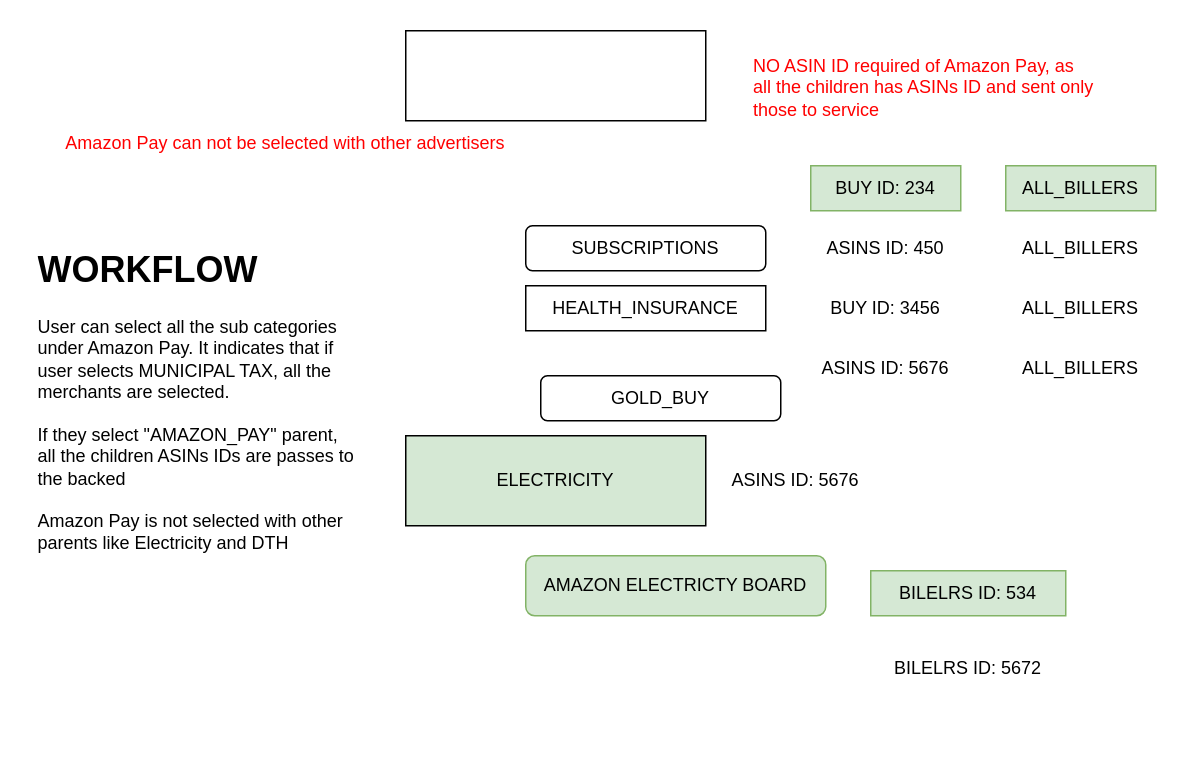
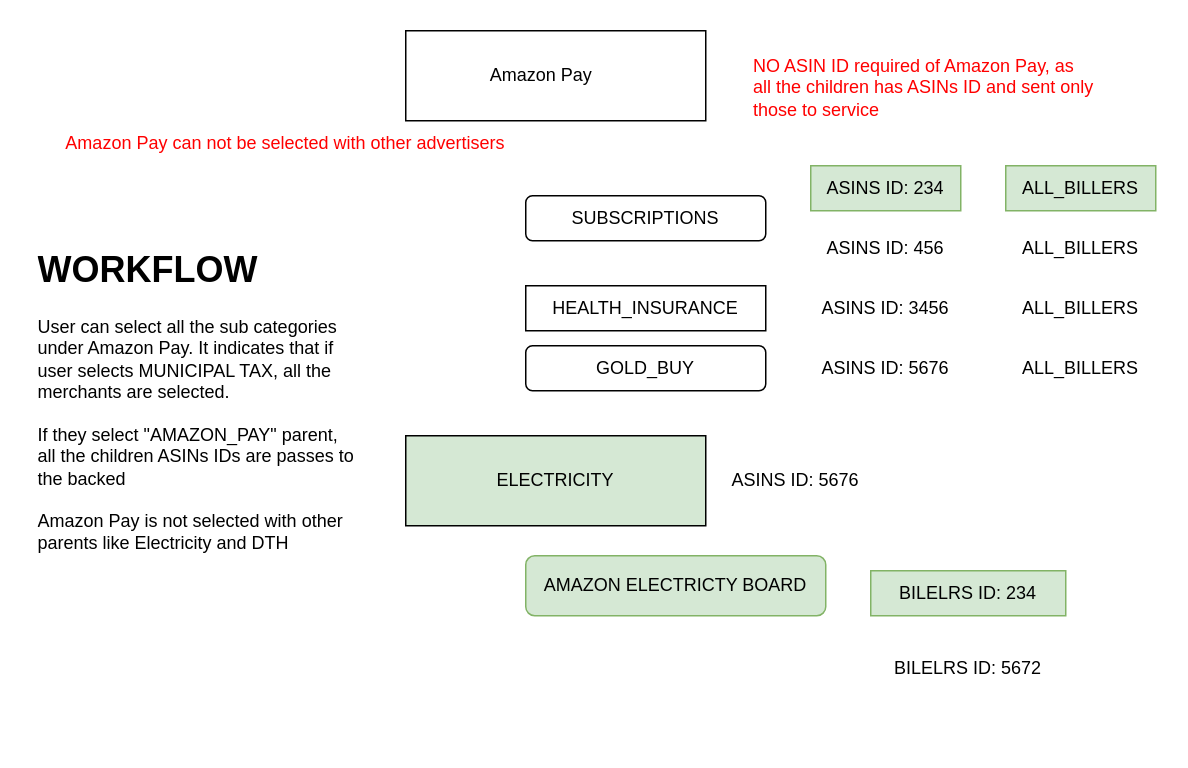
+ <mxCell id="4" value="Amazon Pay" style="text;html=1;align=center;verticalAlign=middle;resizable=0;points=[];autosize=1;strokeColor=none;fillColor=none;" vertex="1" parent="2"><mxGeometry x="50" y="20" width="80" height="20" as="geometry" /></mxCell>
- <mxCell id="12" value="BUY ID: 234" style="text;html=1;strokeColor=#82b366;fillColor=#d5e8d4;align=center;verticalAlign=middle;whiteSpace=wrap;rounded=0;" vertex="1" parent="1"><mxGeometry x="540" y="110" width="100" height="30" as="geometry" /></mxCell>
+ <mxCell id="12" value="ASINS ID: 234" style="text;html=1;strokeColor=#82b366;fillColor=#d5e8d4;align=center;verticalAlign=middle;whiteSpace=wrap;rounded=0;" vertex="1" parent="1"><mxGeometry x="540" y="110" width="100" height="30" as="geometry" /></mxCell>
- <mxCell id="5" value="&lt;span style=&quot;caret-color: rgb(0, 0, 0); color: rgb(0, 0, 0); font-style: normal; font-variant-caps: normal; font-weight: 400; letter-spacing: normal; text-align: start; text-indent: 0px; text-transform: none; word-spacing: 0px; -moz-text-size-adjust: auto; -webkit-text-stroke-width: 0px; text-decoration: none;&quot;&gt;SUBSCRIPTIONS&lt;span class=&quot;Apple-converted-space&quot;&gt; &lt;br&gt;&lt;/span&gt;&lt;/span&gt;" style="rounded=1;whiteSpace=wrap;html=1;fillColor=#FFFFFF;" vertex="1" parent="2"><mxGeometry x="80" y="130" width="160" height="30" as="geometry" /></mxCell>
+ <mxCell id="5" value="&lt;span style=&quot;caret-color: rgb(0, 0, 0); color: rgb(0, 0, 0); font-style: normal; font-variant-caps: normal; font-weight: 400; letter-spacing: normal; text-align: start; text-indent: 0px; text-transform: none; word-spacing: 0px; -moz-text-size-adjust: auto; -webkit-text-stroke-width: 0px; text-decoration: none;&quot;&gt;SUBSCRIPTIONS&lt;span class=&quot;Apple-converted-space&quot;&gt; &lt;br&gt;&lt;/span&gt;&lt;/span&gt;" style="rounded=1;whiteSpace=wrap;html=1;fillColor=#FFFFFF;" vertex="1" parent="2"><mxGeometry x="80" y="110" width="160" height="30" as="geometry" /></mxCell>
- <mxCell id="13" value="ASINS ID: 450" style="text;html=1;strokeColor=none;fillColor=none;align=center;verticalAlign=middle;whiteSpace=wrap;rounded=0;" vertex="1" parent="1"><mxGeometry x="540" y="150" width="100" height="30" as="geometry" /></mxCell>
+ <mxCell id="13" value="ASINS ID: 456" style="text;html=1;strokeColor=none;fillColor=none;align=center;verticalAlign=middle;whiteSpace=wrap;rounded=0;" vertex="1" parent="1"><mxGeometry x="540" y="150" width="100" height="30" as="geometry" /></mxCell>
- <mxCell id="14" value="BUY ID: 3456" style="text;html=1;strokeColor=none;fillColor=none;align=center;verticalAlign=middle;whiteSpace=wrap;rounded=0;" vertex="1" parent="1"><mxGeometry x="540" y="190" width="100" height="30" as="geometry" /></mxCell>
+ <mxCell id="14" value="ASINS ID: 3456" style="text;html=1;strokeColor=none;fillColor=none;align=center;verticalAlign=middle;whiteSpace=wrap;rounded=0;" vertex="1" parent="1"><mxGeometry x="540" y="190" width="100" height="30" as="geometry" /></mxCell>
- <mxCell id="7" value="&lt;span style=&quot;caret-color: rgb(0, 0, 0); color: rgb(0, 0, 0); font-style: normal; font-variant-caps: normal; font-weight: 400; letter-spacing: normal; text-align: start; text-indent: 0px; text-transform: none; word-spacing: 0px; -moz-text-size-adjust: auto; -webkit-text-stroke-width: 0px; text-decoration: none;&quot;&gt;GOLD_BUY&lt;span class=&quot;Apple-converted-space&quot;&gt; &lt;/span&gt;&lt;/span&gt;&lt;span style=&quot;caret-color: rgb(0, 0, 0); color: rgb(0, 0, 0); font-style: normal; font-variant-caps: normal; font-weight: 400; letter-spacing: normal; text-align: start; text-indent: 0px; text-transform: none; word-spacing: 0px; -moz-text-size-adjust: auto; -webkit-text-stroke-width: 0px; text-decoration: none;&quot;&gt;&lt;span class=&quot;Apple-converted-space&quot;&gt;&lt;/span&gt;&lt;/span&gt;" style="rounded=1;whiteSpace=wrap;html=1;fillColor=#FFFFFF;" vertex="1" parent="2"><mxGeometry x="90" y="230" width="160" height="30" as="geometry" /></mxCell>
+ <mxCell id="7" value="&lt;span style=&quot;caret-color: rgb(0, 0, 0); color: rgb(0, 0, 0); font-style: normal; font-variant-caps: normal; font-weight: 400; letter-spacing: normal; text-align: start; text-indent: 0px; text-transform: none; word-spacing: 0px; -moz-text-size-adjust: auto; -webkit-text-stroke-width: 0px; text-decoration: none;&quot;&gt;GOLD_BUY&lt;span class=&quot;Apple-converted-space&quot;&gt; &lt;/span&gt;&lt;/span&gt;&lt;span style=&quot;caret-color: rgb(0, 0, 0); color: rgb(0, 0, 0); font-style: normal; font-variant-caps: normal; font-weight: 400; letter-spacing: normal; text-align: start; text-indent: 0px; text-transform: none; word-spacing: 0px; -moz-text-size-adjust: auto; -webkit-text-stroke-width: 0px; text-decoration: none;&quot;&gt;&lt;span class=&quot;Apple-converted-space&quot;&gt;&lt;/span&gt;&lt;/span&gt;" style="rounded=1;whiteSpace=wrap;html=1;fillColor=#FFFFFF;" vertex="1" parent="2"><mxGeometry x="80" y="210" width="160" height="30" as="geometry" /></mxCell>
- <mxCell id="21" value="BILELRS ID: 534" style="text;html=1;strokeColor=#82b366;fillColor=#d5e8d4;align=center;verticalAlign=middle;whiteSpace=wrap;rounded=0;" vertex="1" parent="1"><mxGeometry x="580" y="380" width="130" height="30" as="geometry" /></mxCell>
+ <mxCell id="21" value="BILELRS ID: 234" style="text;html=1;strokeColor=#82b366;fillColor=#d5e8d4;align=center;verticalAlign=middle;whiteSpace=wrap;rounded=0;" vertex="1" parent="1"><mxGeometry x="580" y="380" width="130" height="30" as="geometry" /></mxCell>
